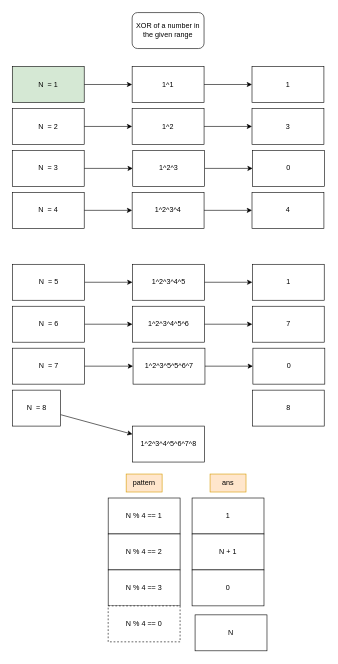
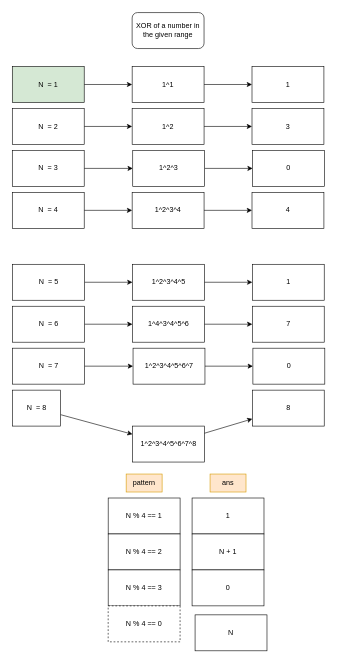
- <mxCell id="30" value="&lt;span style=&quot;color: rgb(0, 0, 0);&quot;&gt;1^2^3^4^5^6&lt;/span&gt;" style="whiteSpace=wrap;html=1;" vertex="1" parent="1"><mxGeometry x="220.5" y="510" width="120" height="60" as="geometry" /></mxCell>
+ <mxCell id="30" value="&lt;span style=&quot;color: rgb(0, 0, 0);&quot;&gt;1^4^3^4^5^6&lt;/span&gt;" style="whiteSpace=wrap;html=1;" vertex="1" parent="1"><mxGeometry x="220.5" y="510" width="120" height="60" as="geometry" /></mxCell>
- <mxCell id="34" value="&lt;span style=&quot;color: rgb(0, 0, 0);&quot;&gt;1^2^3^5^5^6^7&lt;/span&gt;" style="whiteSpace=wrap;html=1;" vertex="1" parent="1"><mxGeometry x="221.5" y="580" width="120" height="60" as="geometry" /></mxCell>
+ <mxCell id="34" value="&lt;span style=&quot;color: rgb(0, 0, 0);&quot;&gt;1^2^3^4^5^6^7&lt;/span&gt;" style="whiteSpace=wrap;html=1;" vertex="1" parent="1"><mxGeometry x="221.5" y="580" width="120" height="60" as="geometry" /></mxCell>
+ <mxCell id="37" value="" style="edgeStyle=none;html=1;" edge="1" source="38" target="42" parent="1"><mxGeometry relative="1" as="geometry" /></mxCell>
